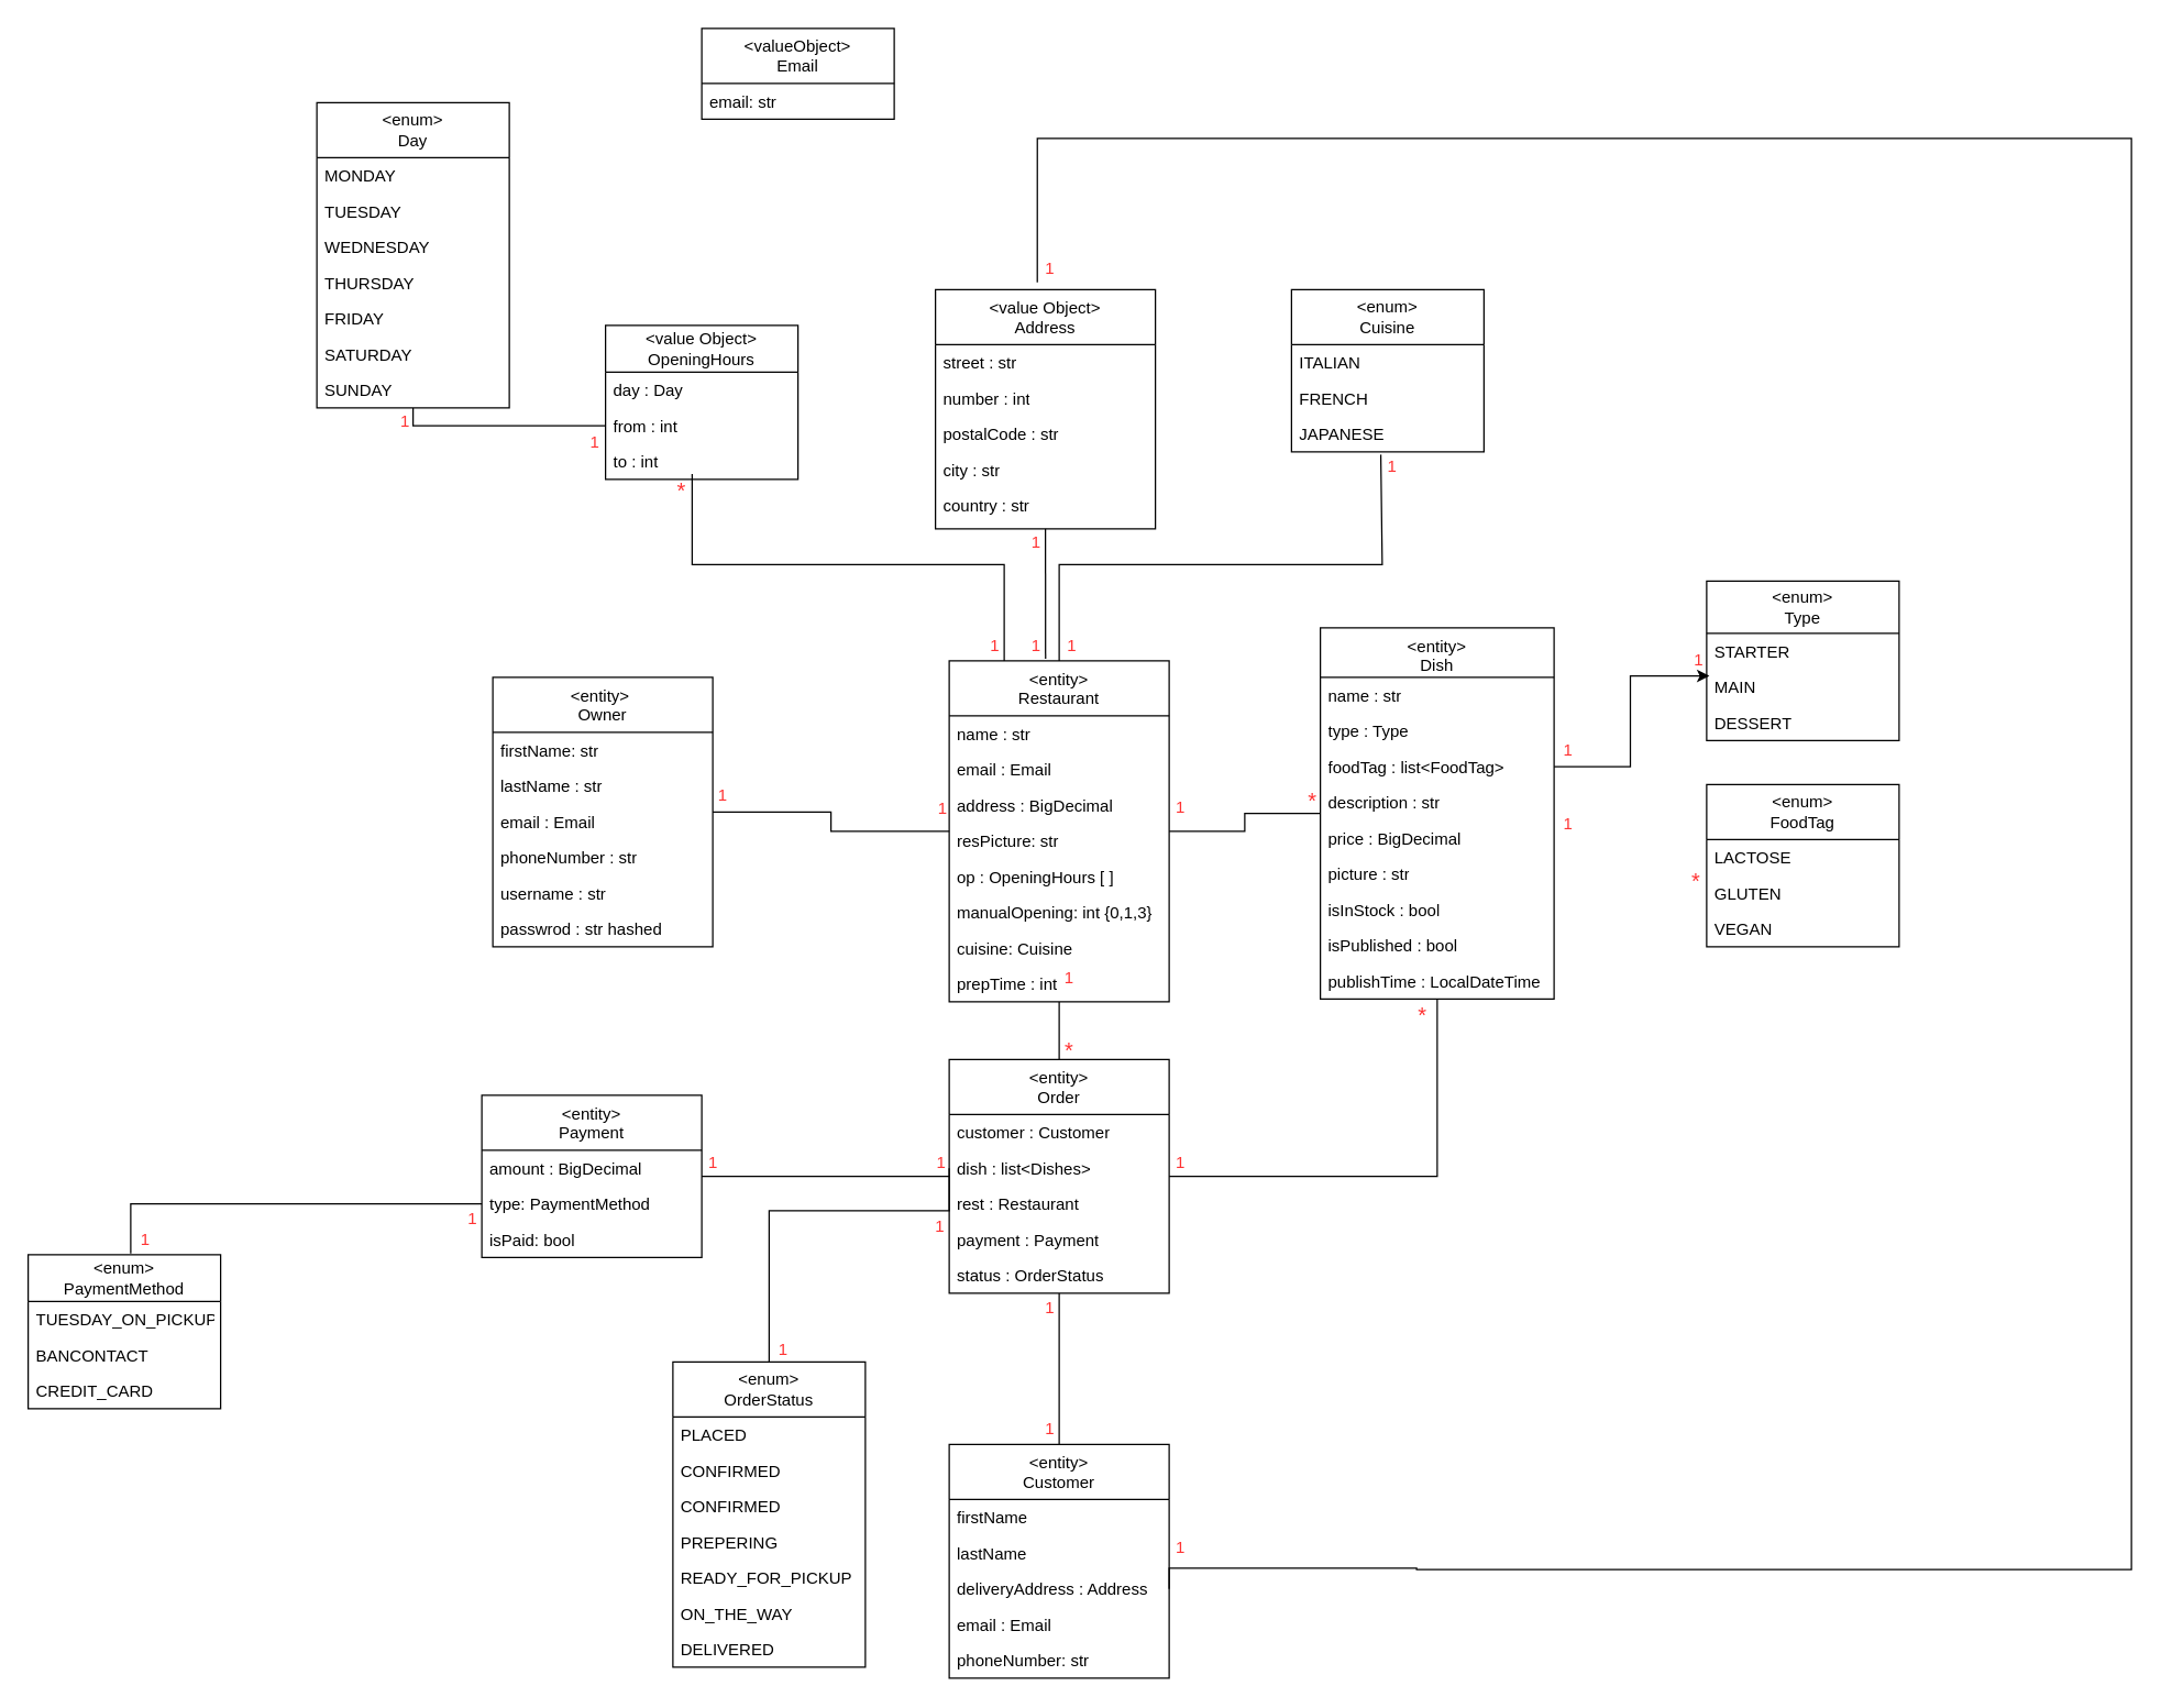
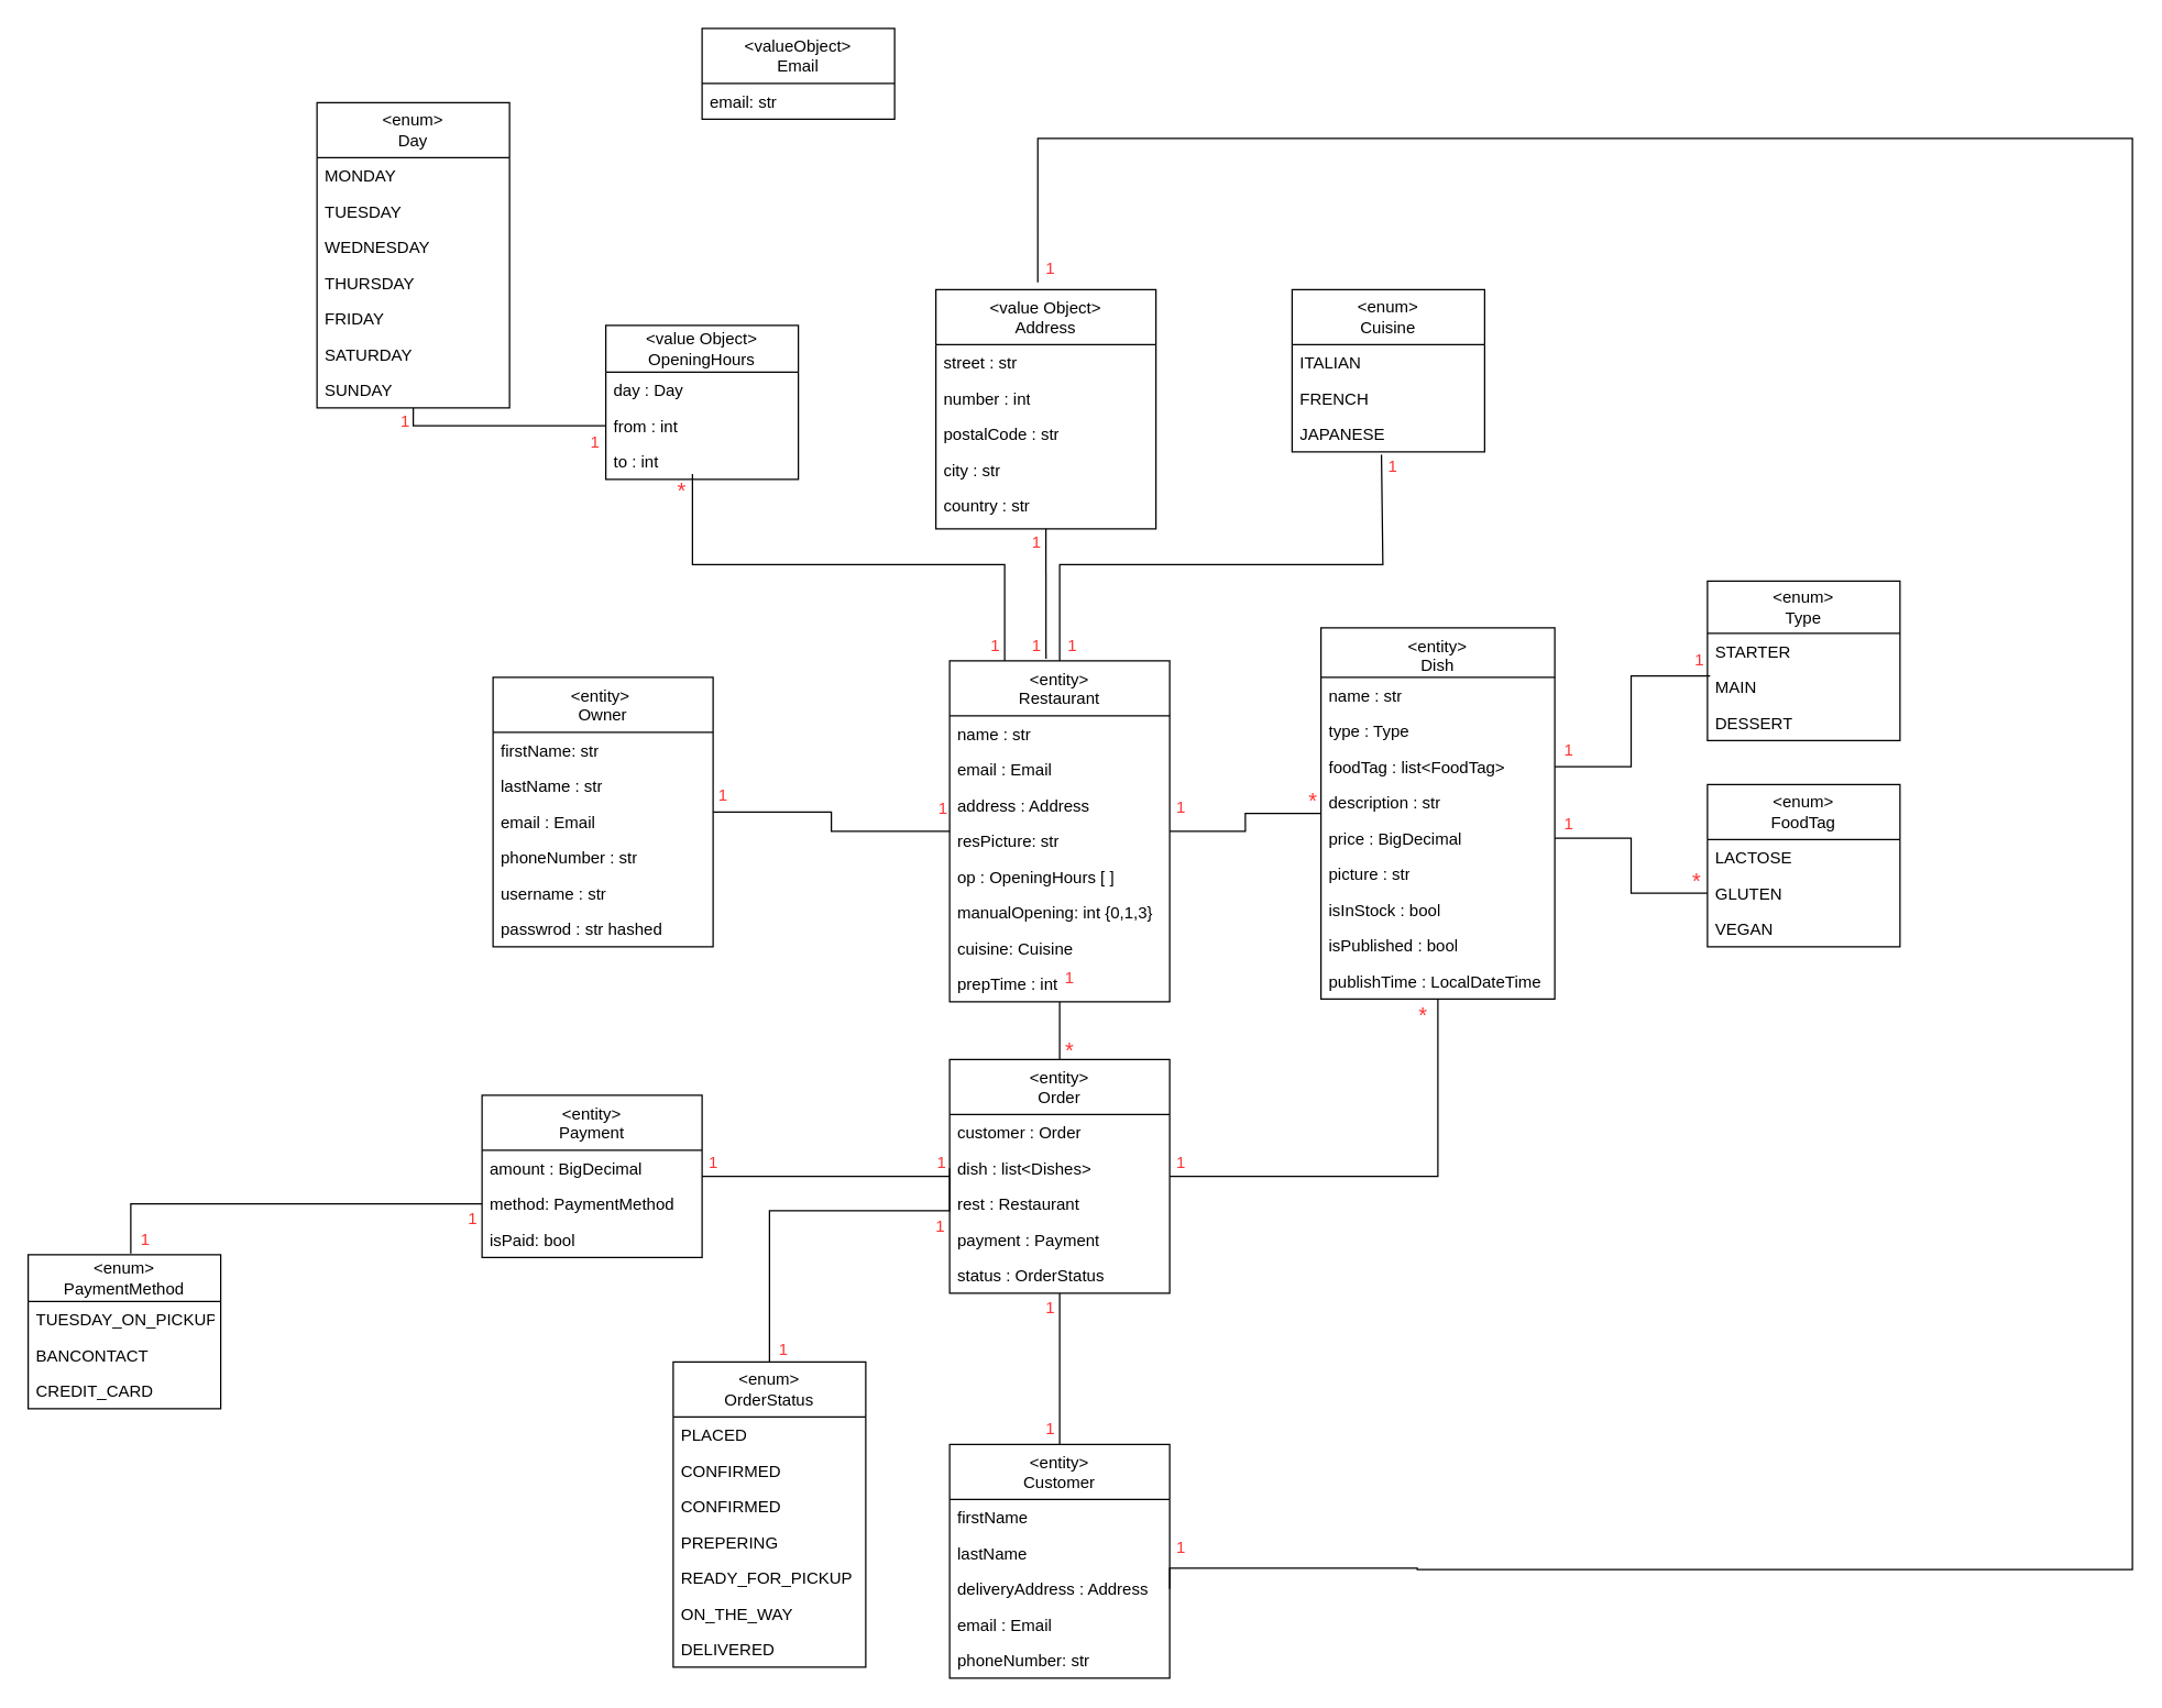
- <mxCell id="84" value="" style="endArrow=classic;html=1;rounded=0;entryX=0.014;entryY=0.192;entryDx=0;entryDy=0;entryPerimeter=0;exitX=1;exitY=0.5;exitDx=0;exitDy=0;edgeStyle=orthogonalEdgeStyle;" edge="1" parent="1" source="21" target="78"><mxGeometry width="50" height="50" relative="1" as="geometry"><mxPoint x="1150" y="500" as="sourcePoint" /><mxPoint x="1200" y="450" as="targetPoint" /></mxGeometry></mxCell>
+ <mxCell id="84" value="" style="endArrow=none;html=1;rounded=0;entryX=0.014;entryY=0.192;entryDx=0;entryDy=0;entryPerimeter=0;exitX=1;exitY=0.5;exitDx=0;exitDy=0;edgeStyle=orthogonalEdgeStyle;" edge="1" parent="1" source="21" target="78"><mxGeometry width="50" height="50" relative="1" as="geometry"><mxPoint x="1150" y="500" as="sourcePoint" /><mxPoint x="1200" y="450" as="targetPoint" /></mxGeometry></mxCell>
- <mxCell id="12" value="address : BigDecimal" style="text;strokeColor=none;fillColor=none;align=left;verticalAlign=top;spacingLeft=4;spacingRight=4;overflow=hidden;rotatable=0;points=[[0,0.5],[1,0.5]];portConstraint=eastwest;whiteSpace=wrap;html=1;" vertex="1" parent="9"><mxGeometry y="92" width="160" height="26" as="geometry" /></mxCell>
+ <mxCell id="12" value="address : Address" style="text;strokeColor=none;fillColor=none;align=left;verticalAlign=top;spacingLeft=4;spacingRight=4;overflow=hidden;rotatable=0;points=[[0,0.5],[1,0.5]];portConstraint=eastwest;whiteSpace=wrap;html=1;" vertex="1" parent="9"><mxGeometry y="92" width="160" height="26" as="geometry" /></mxCell>
+ <mxCell id="94" value="" style="endArrow=none;html=1;rounded=0;exitX=1;exitY=0.5;exitDx=0;exitDy=0;entryX=0;entryY=0.5;entryDx=0;entryDy=0;edgeStyle=orthogonalEdgeStyle;" edge="1" parent="1" source="23" target="82"><mxGeometry width="50" height="50" relative="1" as="geometry"><mxPoint x="1120" y="770" as="sourcePoint" /><mxPoint x="1170" y="720" as="targetPoint" /></mxGeometry></mxCell>
- <mxCell id="29" value="customer : Customer" style="text;strokeColor=none;fillColor=none;align=left;verticalAlign=top;spacingLeft=4;spacingRight=4;overflow=hidden;rotatable=0;points=[[0,0.5],[1,0.5]];portConstraint=eastwest;whiteSpace=wrap;html=1;" vertex="1" parent="28"><mxGeometry y="40" width="160" height="26" as="geometry" /></mxCell>
+ <mxCell id="29" value="customer : Order" style="text;strokeColor=none;fillColor=none;align=left;verticalAlign=top;spacingLeft=4;spacingRight=4;overflow=hidden;rotatable=0;points=[[0,0.5],[1,0.5]];portConstraint=eastwest;whiteSpace=wrap;html=1;" vertex="1" parent="28"><mxGeometry y="40" width="160" height="26" as="geometry" /></mxCell>
- <mxCell id="42" value="type: PaymentMethod" style="text;strokeColor=none;fillColor=none;align=left;verticalAlign=top;spacingLeft=4;spacingRight=4;overflow=hidden;rotatable=0;points=[[0,0.5],[1,0.5]];portConstraint=eastwest;whiteSpace=wrap;html=1;" vertex="1" parent="40"><mxGeometry y="66" width="160" height="26" as="geometry" /></mxCell>
+ <mxCell id="42" value="method: PaymentMethod" style="text;strokeColor=none;fillColor=none;align=left;verticalAlign=top;spacingLeft=4;spacingRight=4;overflow=hidden;rotatable=0;points=[[0,0.5],[1,0.5]];portConstraint=eastwest;whiteSpace=wrap;html=1;" vertex="1" parent="40"><mxGeometry y="66" width="160" height="26" as="geometry" /></mxCell>
